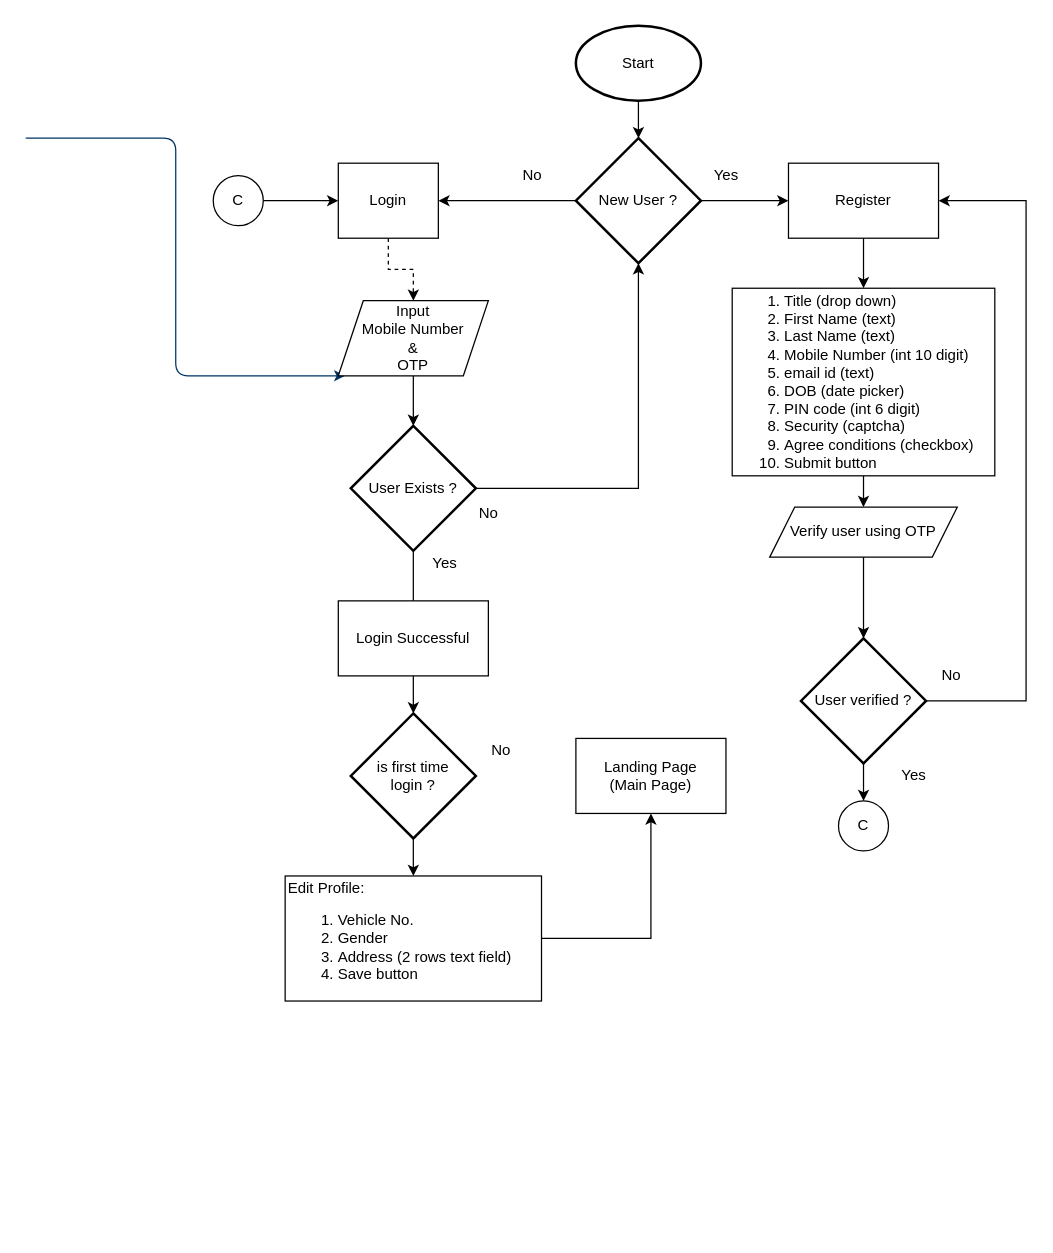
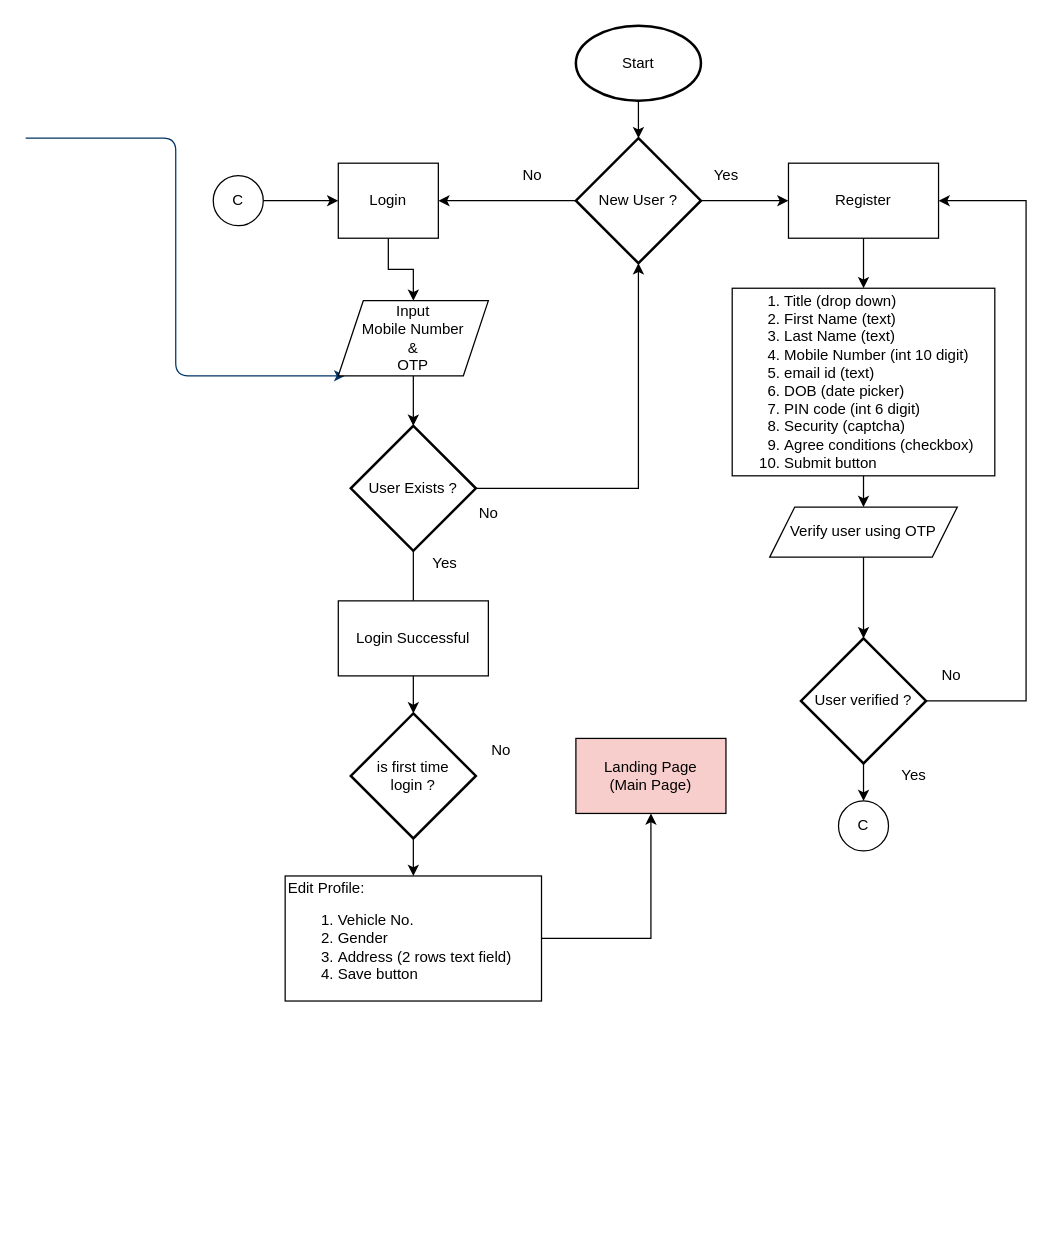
- <mxCell id="8" style="edgeStyle=orthogonalEdgeStyle;rounded=0;orthogonalLoop=1;jettySize=auto;html=1;exitX=0.5;exitY=1;exitDx=0;exitDy=0;entryX=0.5;entryY=0;entryDx=0;entryDy=0;dashed=1;" edge="1" parent="1" source="9" target="15"><mxGeometry relative="1" as="geometry" /></mxCell>
+ <mxCell id="8" style="edgeStyle=orthogonalEdgeStyle;rounded=0;orthogonalLoop=1;jettySize=auto;html=1;exitX=0.5;exitY=1;exitDx=0;exitDy=0;entryX=0.5;entryY=0;entryDx=0;entryDy=0;" edge="1" parent="1" source="9" target="15"><mxGeometry relative="1" as="geometry" /></mxCell>
- <mxCell id="23" value="Landing Page&lt;br&gt;(Main Page)" style="rounded=0;whiteSpace=wrap;html=1;" vertex="1" parent="1"><mxGeometry x="460" y="590" width="120" height="60" as="geometry" /></mxCell>
+ <mxCell id="23" value="Landing Page&lt;br&gt;(Main Page)" style="rounded=0;whiteSpace=wrap;html=1;fillColor=#f8cecc;" vertex="1" parent="1"><mxGeometry x="460" y="590" width="120" height="60" as="geometry" /></mxCell>
